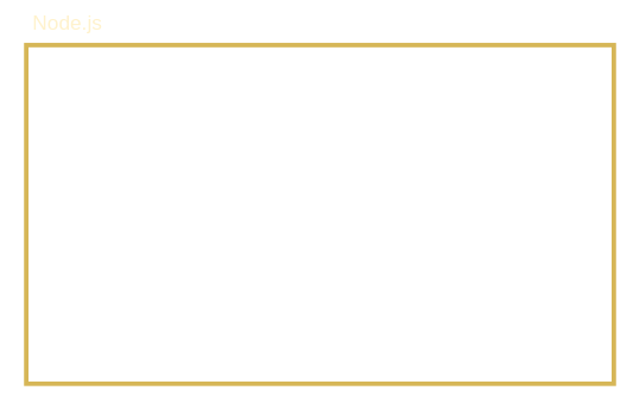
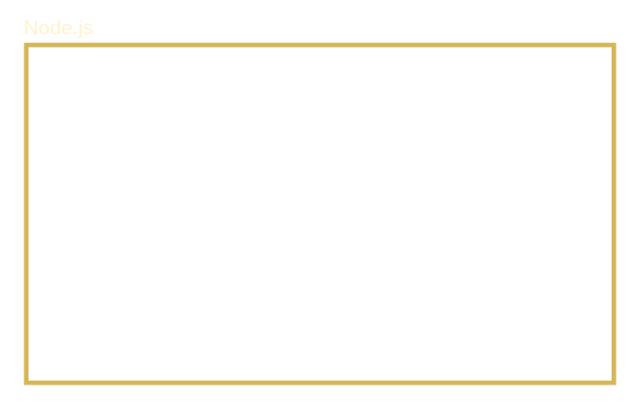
- <mxCell id="3" value="&lt;font style=&quot;font-size: 23px&quot; color=&quot;#fff2cc&quot;&gt;Node.js&lt;/font&gt;" style="text;html=1;align=center;verticalAlign=middle;resizable=0;points=[];autosize=1;" vertex="1" parent="1"><mxGeometry x="30" y="15" width="90" height="20" as="geometry" /></mxCell>
+ <mxCell id="3" value="&lt;font style=&quot;font-size: 23px&quot; color=&quot;#fff2cc&quot;&gt;Node.js&lt;/font&gt;" style="text;html=1;align=center;verticalAlign=middle;resizable=0;points=[];autosize=1;" vertex="1" parent="1"><mxGeometry x="20" y="20" width="90" height="20" as="geometry" /></mxCell>
